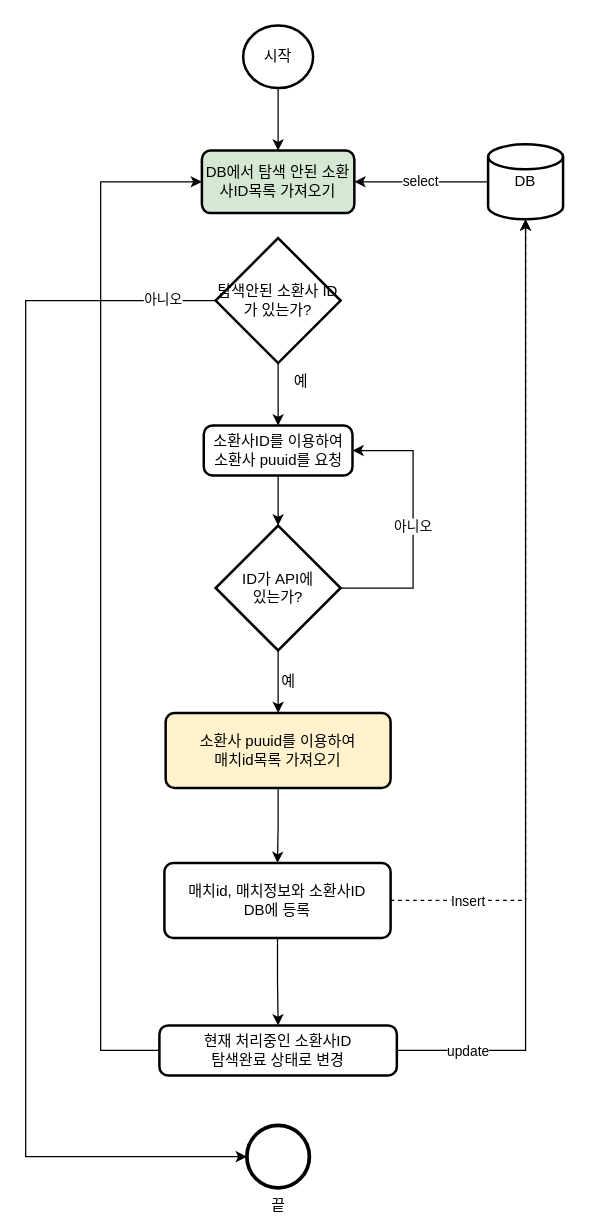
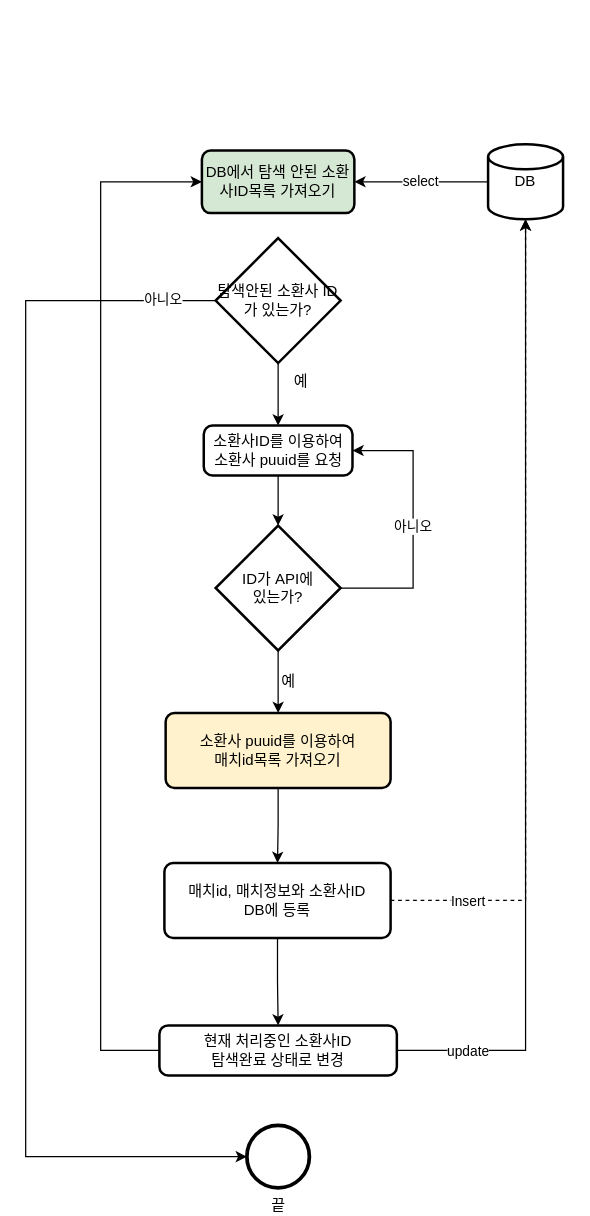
- <mxCell id="3" value="시작" style="strokeWidth=2;html=1;shape=mxgraph.flowchart.start_2;whiteSpace=wrap;" vertex="1" parent="1"><mxGeometry x="194" y="20" width="56" height="50" as="geometry" /></mxCell>
- <mxCell id="2" style="edgeStyle=orthogonalEdgeStyle;rounded=0;orthogonalLoop=1;jettySize=auto;html=1;" edge="1" parent="1" source="3" target="4"><mxGeometry relative="1" as="geometry" /></mxCell>
